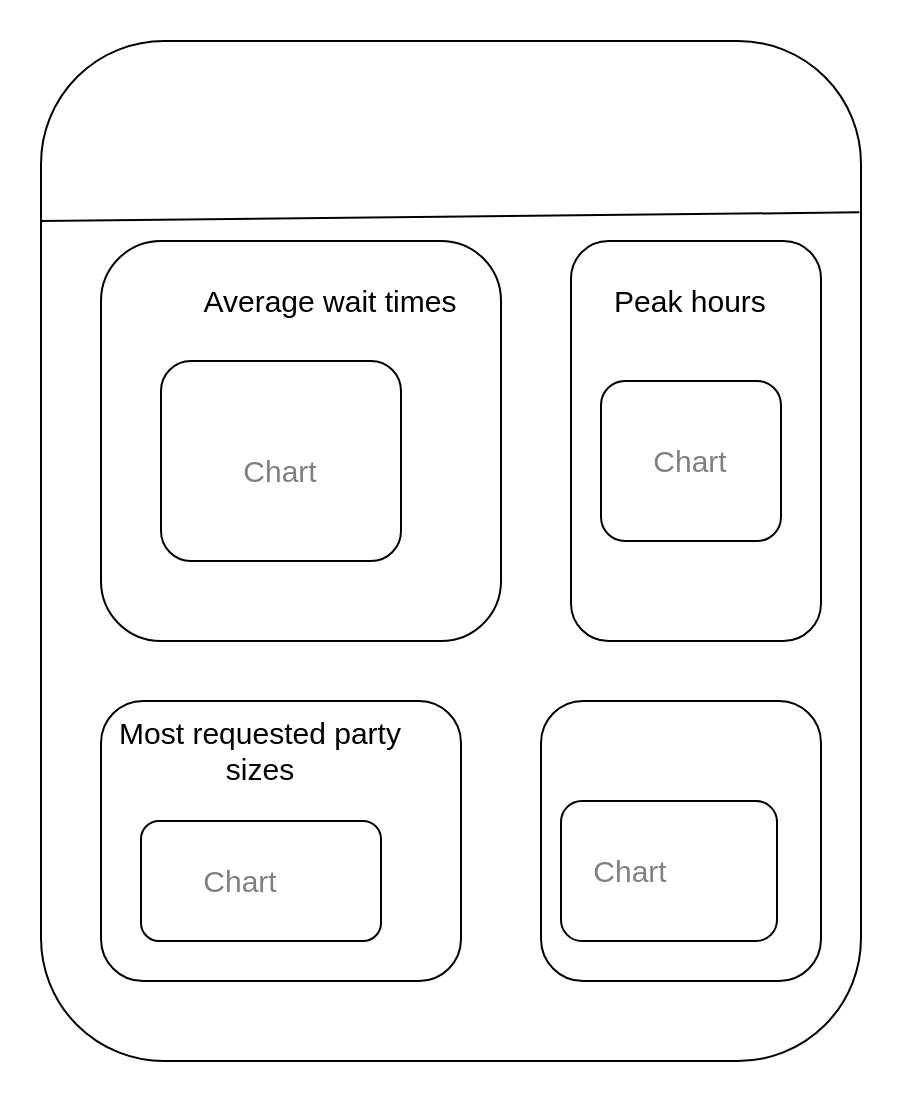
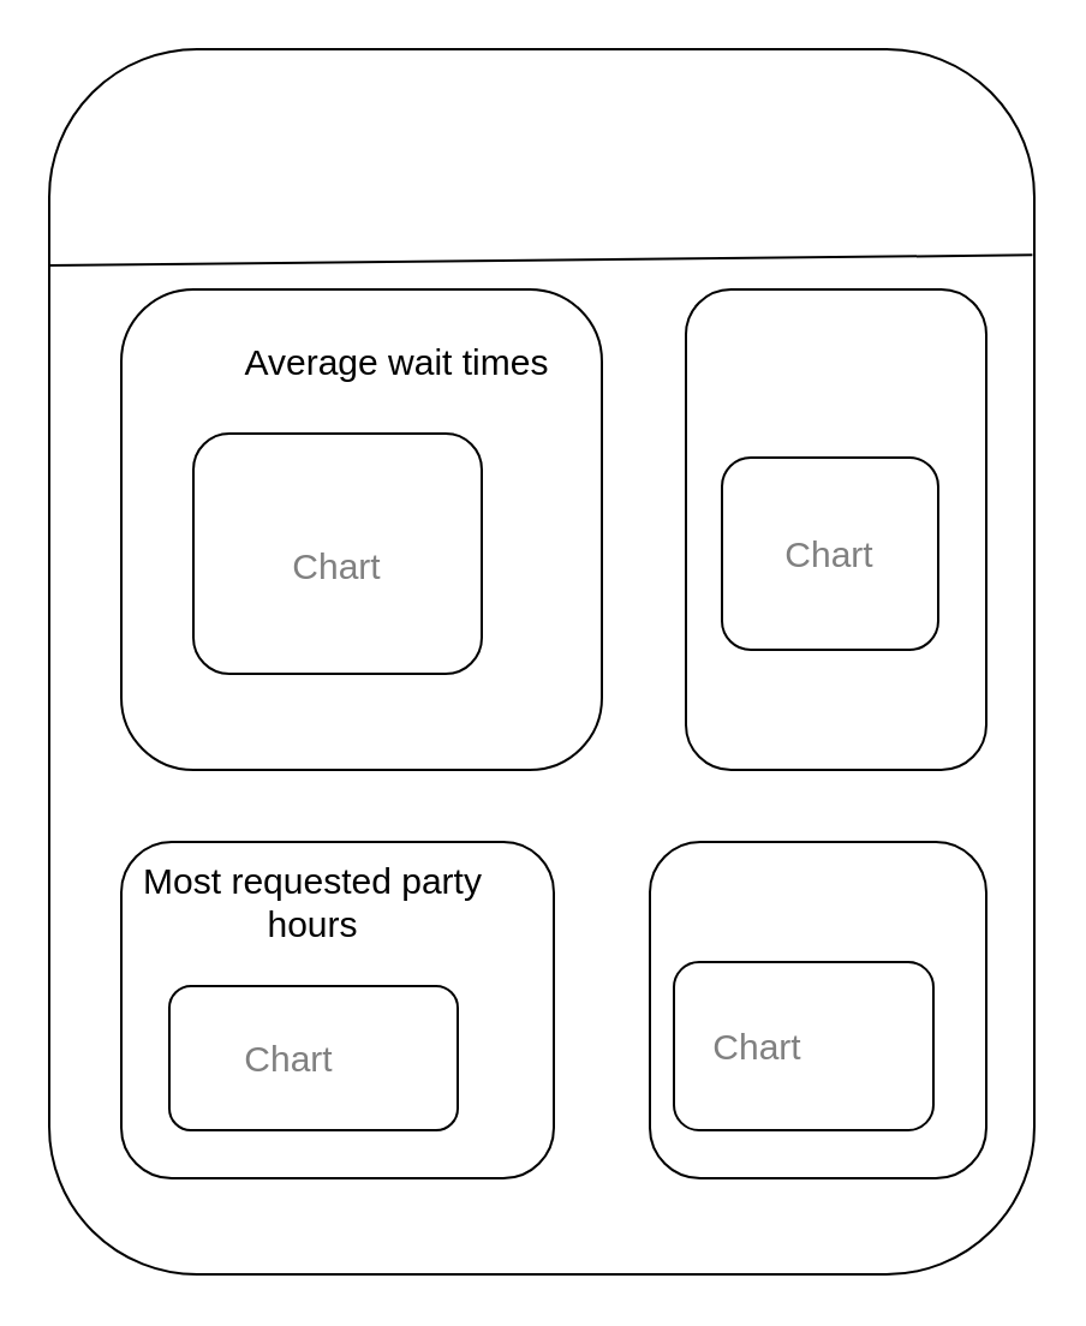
- <mxCell id="7" value="Peak hours" style="text;html=1;strokeColor=none;fillColor=none;align=center;verticalAlign=middle;whiteSpace=wrap;rounded=0;fontSize=15;" vertex="1" parent="1"><mxGeometry x="305" y="135" width="80" height="30" as="geometry" /></mxCell>
- <mxCell id="13" value="Most requested party sizes" style="text;html=1;strokeColor=none;fillColor=none;align=center;verticalAlign=middle;whiteSpace=wrap;rounded=0;fontSize=15;" vertex="1" parent="1"><mxGeometry x="50" y="360" width="160" height="30" as="geometry" /></mxCell>
+ <mxCell id="13" value="Most requested party hours" style="text;html=1;strokeColor=none;fillColor=none;align=center;verticalAlign=middle;whiteSpace=wrap;rounded=0;fontSize=15;" vertex="1" parent="1"><mxGeometry x="50" y="360" width="160" height="30" as="geometry" /></mxCell>
